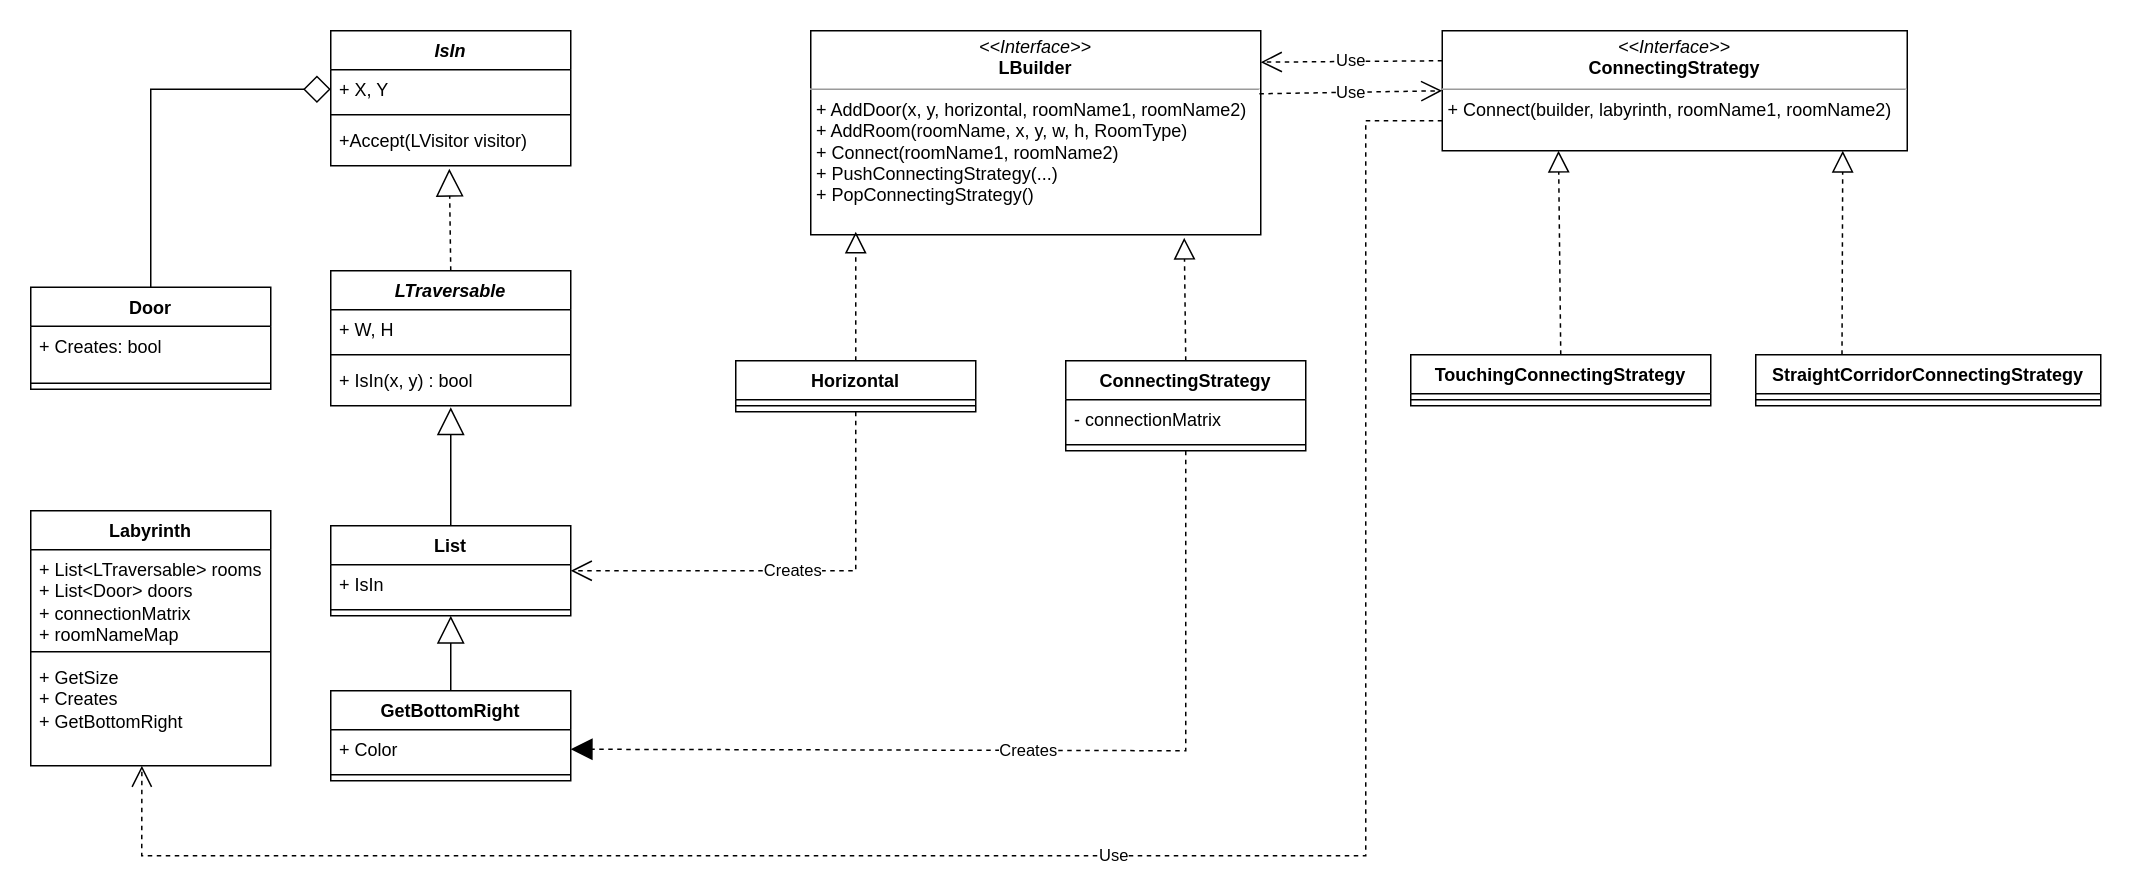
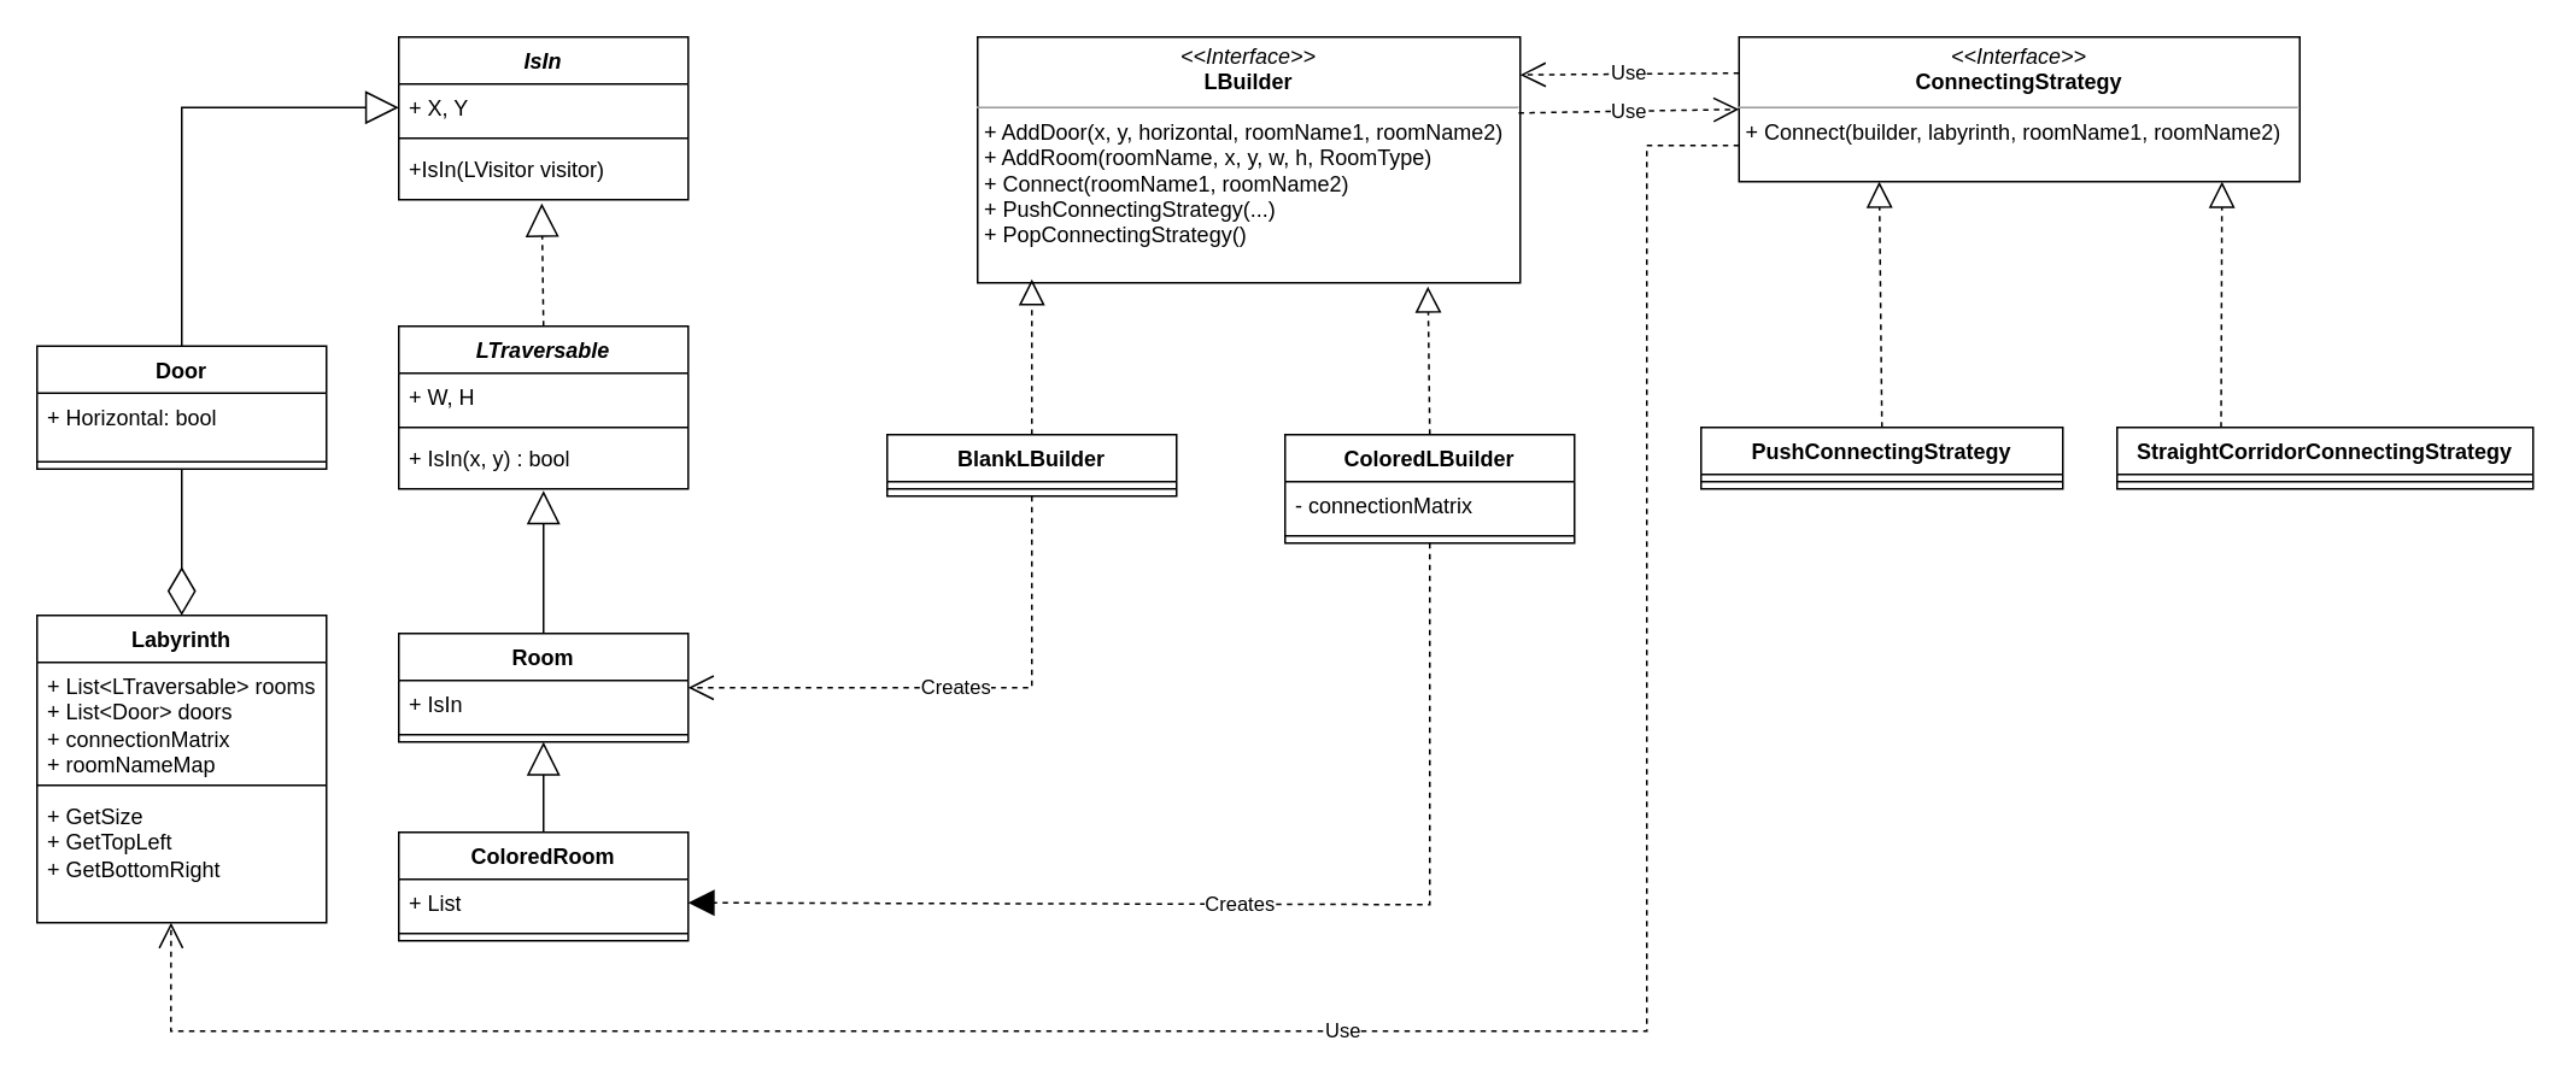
- <mxCell id="18" value="" style="endArrow=diamond;endSize=16;endFill=0;html=1;rounded=0;exitX=0.5;exitY=0;exitDx=0;exitDy=0;entryX=0;entryY=0.5;entryDx=0;entryDy=0;" edge="1" parent="1" source="10" target="3"><mxGeometry width="160" relative="1" as="geometry"><mxPoint x="530" y="310" as="sourcePoint" /><mxPoint x="700" y="310" as="targetPoint" /><Array as="points"><mxPoint x="100" y="59" /></Array></mxGeometry></mxCell>
+ <mxCell id="18" value="" style="endArrow=block;endSize=16;endFill=0;html=1;rounded=0;exitX=0.5;exitY=0;exitDx=0;exitDy=0;entryX=0;entryY=0.5;entryDx=0;entryDy=0;" edge="1" parent="1" source="10" target="3"><mxGeometry width="160" relative="1" as="geometry"><mxPoint x="530" y="310" as="sourcePoint" /><mxPoint x="700" y="310" as="targetPoint" /><Array as="points"><mxPoint x="100" y="59" /></Array></mxGeometry></mxCell>
- <mxCell id="5" value="+Accept(LVisitor visitor)" style="text;strokeColor=none;fillColor=none;align=left;verticalAlign=top;spacingLeft=4;spacingRight=4;overflow=hidden;rotatable=0;points=[[0,0.5],[1,0.5]];portConstraint=eastwest;whiteSpace=wrap;html=1;" vertex="1" parent="2"><mxGeometry y="60" width="160" height="30" as="geometry" /></mxCell>
+ <mxCell id="5" value="+IsIn(LVisitor visitor)" style="text;strokeColor=none;fillColor=none;align=left;verticalAlign=top;spacingLeft=4;spacingRight=4;overflow=hidden;rotatable=0;points=[[0,0.5],[1,0.5]];portConstraint=eastwest;whiteSpace=wrap;html=1;" vertex="1" parent="2"><mxGeometry y="60" width="160" height="30" as="geometry" /></mxCell>
- <mxCell id="11" value="+ Creates: bool&lt;br&gt;" style="text;strokeColor=none;fillColor=none;align=left;verticalAlign=top;spacingLeft=4;spacingRight=4;overflow=hidden;rotatable=0;points=[[0,0.5],[1,0.5]];portConstraint=eastwest;whiteSpace=wrap;html=1;" vertex="1" parent="10"><mxGeometry y="26" width="160" height="34" as="geometry" /></mxCell>
+ <mxCell id="11" value="+ Horizontal: bool&lt;br&gt;" style="text;strokeColor=none;fillColor=none;align=left;verticalAlign=top;spacingLeft=4;spacingRight=4;overflow=hidden;rotatable=0;points=[[0,0.5],[1,0.5]];portConstraint=eastwest;whiteSpace=wrap;html=1;" vertex="1" parent="10"><mxGeometry y="26" width="160" height="34" as="geometry" /></mxCell>
- <mxCell id="42" value="TouchingConnectingStrategy" style="swimlane;fontStyle=1;align=center;verticalAlign=top;childLayout=stackLayout;horizontal=1;startSize=26;horizontalStack=0;resizeParent=1;resizeParentMax=0;resizeLast=0;collapsible=1;marginBottom=0;whiteSpace=wrap;html=1;" vertex="1" parent="1"><mxGeometry x="940" y="236" width="200" height="34" as="geometry" /></mxCell>
+ <mxCell id="42" value="PushConnectingStrategy" style="swimlane;fontStyle=1;align=center;verticalAlign=top;childLayout=stackLayout;horizontal=1;startSize=26;horizontalStack=0;resizeParent=1;resizeParentMax=0;resizeLast=0;collapsible=1;marginBottom=0;whiteSpace=wrap;html=1;" vertex="1" parent="1"><mxGeometry x="940" y="236" width="200" height="34" as="geometry" /></mxCell>
- <mxCell id="29" value="Horizontal" style="swimlane;fontStyle=1;align=center;verticalAlign=top;childLayout=stackLayout;horizontal=1;startSize=26;horizontalStack=0;resizeParent=1;resizeParentMax=0;resizeLast=0;collapsible=1;marginBottom=0;whiteSpace=wrap;html=1;" vertex="1" parent="1"><mxGeometry x="490" y="240" width="160" height="34" as="geometry" /></mxCell>
+ <mxCell id="29" value="BlankLBuilder" style="swimlane;fontStyle=1;align=center;verticalAlign=top;childLayout=stackLayout;horizontal=1;startSize=26;horizontalStack=0;resizeParent=1;resizeParentMax=0;resizeLast=0;collapsible=1;marginBottom=0;whiteSpace=wrap;html=1;" vertex="1" parent="1"><mxGeometry x="490" y="240" width="160" height="34" as="geometry" /></mxCell>
- <mxCell id="31" value="ConnectingStrategy" style="swimlane;fontStyle=1;align=center;verticalAlign=top;childLayout=stackLayout;horizontal=1;startSize=26;horizontalStack=0;resizeParent=1;resizeParentMax=0;resizeLast=0;collapsible=1;marginBottom=0;whiteSpace=wrap;html=1;" vertex="1" parent="1"><mxGeometry x="710" y="240" width="160" height="60" as="geometry" /></mxCell>
+ <mxCell id="31" value="ColoredLBuilder" style="swimlane;fontStyle=1;align=center;verticalAlign=top;childLayout=stackLayout;horizontal=1;startSize=26;horizontalStack=0;resizeParent=1;resizeParentMax=0;resizeLast=0;collapsible=1;marginBottom=0;whiteSpace=wrap;html=1;" vertex="1" parent="1"><mxGeometry x="710" y="240" width="160" height="60" as="geometry" /></mxCell>
+ <mxCell id="23" value="" style="endArrow=diamondThin;endFill=0;endSize=24;html=1;rounded=0;entryX=0.5;entryY=0;entryDx=0;entryDy=0;exitX=0.5;exitY=1;exitDx=0;exitDy=0;" edge="1" parent="1" source="10" target="19"><mxGeometry width="160" relative="1" as="geometry"><mxPoint x="350" y="520" as="sourcePoint" /><mxPoint x="530" y="490" as="targetPoint" /></mxGeometry></mxCell>
- <mxCell id="13" value="List" style="swimlane;fontStyle=1;align=center;verticalAlign=top;childLayout=stackLayout;horizontal=1;startSize=26;horizontalStack=0;resizeParent=1;resizeParentMax=0;resizeLast=0;collapsible=1;marginBottom=0;whiteSpace=wrap;html=1;" vertex="1" parent="1"><mxGeometry x="220" y="350" width="160" height="60" as="geometry" /></mxCell>
+ <mxCell id="13" value="Room" style="swimlane;fontStyle=1;align=center;verticalAlign=top;childLayout=stackLayout;horizontal=1;startSize=26;horizontalStack=0;resizeParent=1;resizeParentMax=0;resizeLast=0;collapsible=1;marginBottom=0;whiteSpace=wrap;html=1;" vertex="1" parent="1"><mxGeometry x="220" y="350" width="160" height="60" as="geometry" /></mxCell>
- <mxCell id="22" value="+ GetSize&lt;br&gt;+ Creates&lt;br&gt;+ GetBottomRight" style="text;strokeColor=none;fillColor=none;align=left;verticalAlign=top;spacingLeft=4;spacingRight=4;overflow=hidden;rotatable=0;points=[[0,0.5],[1,0.5]];portConstraint=eastwest;whiteSpace=wrap;html=1;" vertex="1" parent="19"><mxGeometry y="98" width="160" height="72" as="geometry" /></mxCell>
+ <mxCell id="22" value="+ GetSize&lt;br&gt;+ GetTopLeft&lt;br&gt;+ GetBottomRight" style="text;strokeColor=none;fillColor=none;align=left;verticalAlign=top;spacingLeft=4;spacingRight=4;overflow=hidden;rotatable=0;points=[[0,0.5],[1,0.5]];portConstraint=eastwest;whiteSpace=wrap;html=1;" vertex="1" parent="19"><mxGeometry y="98" width="160" height="72" as="geometry" /></mxCell>
- <mxCell id="25" value="GetBottomRight" style="swimlane;fontStyle=1;align=center;verticalAlign=top;childLayout=stackLayout;horizontal=1;startSize=26;horizontalStack=0;resizeParent=1;resizeParentMax=0;resizeLast=0;collapsible=1;marginBottom=0;whiteSpace=wrap;html=1;" vertex="1" parent="1"><mxGeometry x="220" y="460" width="160" height="60" as="geometry" /></mxCell>
+ <mxCell id="25" value="ColoredRoom" style="swimlane;fontStyle=1;align=center;verticalAlign=top;childLayout=stackLayout;horizontal=1;startSize=26;horizontalStack=0;resizeParent=1;resizeParentMax=0;resizeLast=0;collapsible=1;marginBottom=0;whiteSpace=wrap;html=1;" vertex="1" parent="1"><mxGeometry x="220" y="460" width="160" height="60" as="geometry" /></mxCell>
- <mxCell id="26" value="+ Color" style="text;strokeColor=none;fillColor=none;align=left;verticalAlign=top;spacingLeft=4;spacingRight=4;overflow=hidden;rotatable=0;points=[[0,0.5],[1,0.5]];portConstraint=eastwest;whiteSpace=wrap;html=1;" vertex="1" parent="25"><mxGeometry y="26" width="160" height="26" as="geometry" /></mxCell>
+ <mxCell id="26" value="+ List" style="text;strokeColor=none;fillColor=none;align=left;verticalAlign=top;spacingLeft=4;spacingRight=4;overflow=hidden;rotatable=0;points=[[0,0.5],[1,0.5]];portConstraint=eastwest;whiteSpace=wrap;html=1;" vertex="1" parent="25"><mxGeometry y="26" width="160" height="26" as="geometry" /></mxCell>
